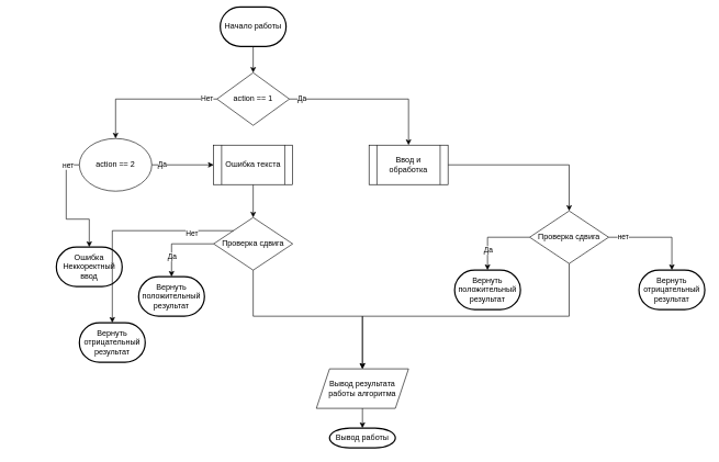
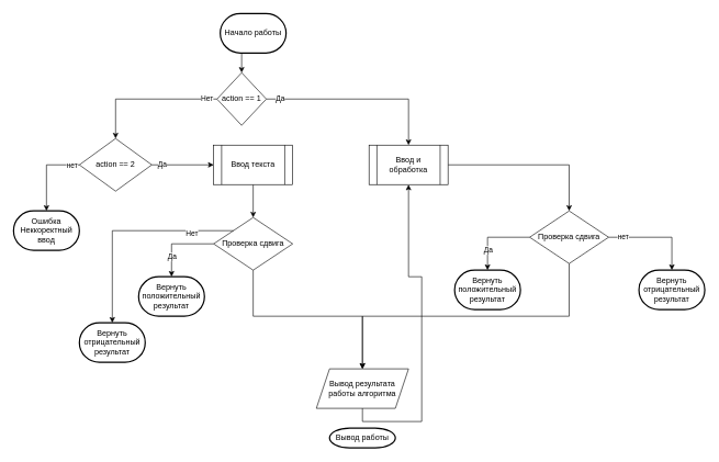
- <mxCell id="3" value="Начало работы" style="strokeWidth=2;html=1;shape=mxgraph.flowchart.terminator;whiteSpace=wrap;" vertex="1" parent="1"><mxGeometry x="334" y="10" width="100" height="60" as="geometry" /></mxCell>
+ <mxCell id="3" value="Начало работы" style="strokeWidth=2;html=1;shape=mxgraph.flowchart.terminator;whiteSpace=wrap;" vertex="1" parent="1"><mxGeometry x="334" y="20" width="100" height="60" as="geometry" /></mxCell>
- <mxCell id="8" value="action == 1" style="rhombus;whiteSpace=wrap;html=1;" vertex="1" parent="1"><mxGeometry x="329" y="110" width="110" height="80" as="geometry" /></mxCell>
+ <mxCell id="8" value="action == 1" style="rhombus;whiteSpace=wrap;html=1;" vertex="1" parent="1"><mxGeometry x="329" y="110" width="75" height="80" as="geometry" /></mxCell>
- <mxCell id="13" value="action == 2" style="ellipse;whiteSpace=wrap;html=1;" vertex="1" parent="1"><mxGeometry x="120" y="210" width="110" height="80" as="geometry" /></mxCell>
+ <mxCell id="13" value="action == 2" style="rhombus;whiteSpace=wrap;html=1;" vertex="1" parent="1"><mxGeometry x="120" y="210" width="110" height="80" as="geometry" /></mxCell>
- <mxCell id="16" value="Ошибка текста" style="shape=process;whiteSpace=wrap;html=1;backgroundOutline=1;" vertex="1" parent="1"><mxGeometry x="324" y="220" width="120" height="60" as="geometry" /></mxCell>
+ <mxCell id="16" value="Ввод текста" style="shape=process;whiteSpace=wrap;html=1;backgroundOutline=1;" vertex="1" parent="1"><mxGeometry x="324" y="220" width="120" height="60" as="geometry" /></mxCell>
- <mxCell id="14" value="Ошибка Неккоректный ввод" style="strokeWidth=2;html=1;shape=mxgraph.flowchart.terminator;whiteSpace=wrap;" vertex="1" parent="1"><mxGeometry x="85" y="375" width="100" height="60" as="geometry" /></mxCell>
+ <mxCell id="14" value="Ошибка Неккоректный ввод" style="strokeWidth=2;html=1;shape=mxgraph.flowchart.terminator;whiteSpace=wrap;" vertex="1" parent="1"><mxGeometry x="20" y="320" width="100" height="60" as="geometry" /></mxCell>
- <mxCell id="37" style="edgeStyle=orthogonalEdgeStyle;rounded=0;orthogonalLoop=1;jettySize=auto;html=1;exitX=0.5;exitY=1;exitDx=0;exitDy=0;entryX=0.5;entryY=0;entryDx=0;entryDy=0;entryPerimeter=0;" edge="1" parent="1" source="35" target="36"><mxGeometry relative="1" as="geometry" /></mxCell>
+ <mxCell id="37" style="edgeStyle=orthogonalEdgeStyle;rounded=0;orthogonalLoop=1;jettySize=auto;html=1;exitX=0.5;exitY=1;exitDx=0;exitDy=0;" edge="1" parent="1" source="35" target="18"><mxGeometry relative="1" as="geometry" /></mxCell>
